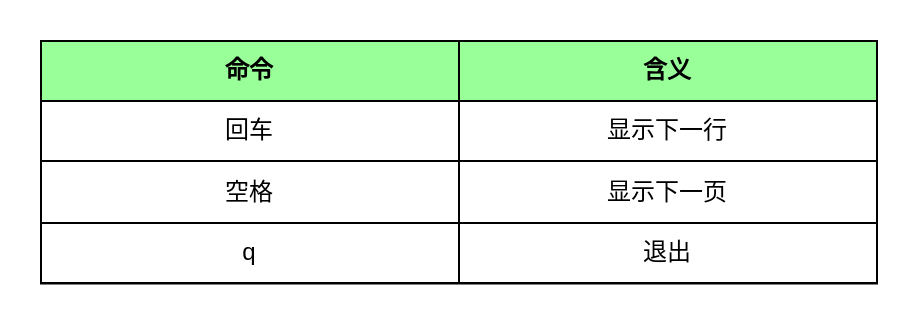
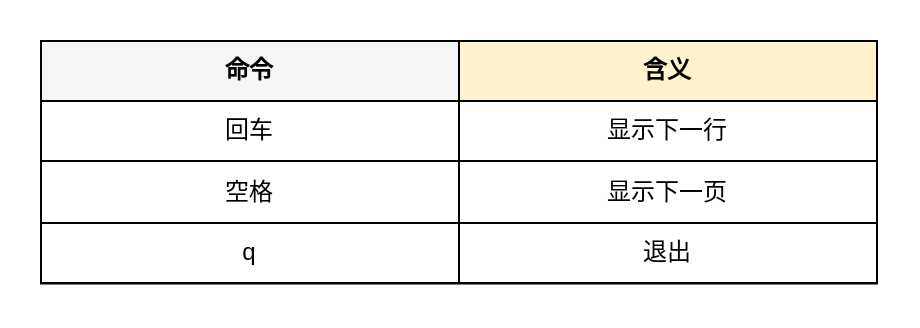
- <mxCell id="4" value="命令" style="connectable=0;recursiveResize=0;strokeColor=inherit;fillColor=#99FF99;align=center;whiteSpace=wrap;html=1;fontStyle=1" vertex="1" parent="3"><mxGeometry width="209" height="30" as="geometry"><mxRectangle width="209" height="30" as="alternateBounds" /></mxGeometry></mxCell>
+ <mxCell id="4" value="命令" style="connectable=0;recursiveResize=0;strokeColor=inherit;fillColor=#f5f5f5;align=center;whiteSpace=wrap;html=1;fontStyle=1;" vertex="1" parent="3"><mxGeometry width="209" height="30" as="geometry"><mxRectangle width="209" height="30" as="alternateBounds" /></mxGeometry></mxCell>
- <mxCell id="5" value="含义" style="connectable=0;recursiveResize=0;strokeColor=inherit;fillColor=#99FF99;align=center;whiteSpace=wrap;html=1;fontStyle=1" vertex="1" parent="3"><mxGeometry x="209" width="209" height="30" as="geometry"><mxRectangle width="209" height="30" as="alternateBounds" /></mxGeometry></mxCell>
+ <mxCell id="5" value="含义" style="connectable=0;recursiveResize=0;strokeColor=inherit;fillColor=#fff2cc;align=center;whiteSpace=wrap;html=1;fontStyle=1;" vertex="1" parent="3"><mxGeometry x="209" width="209" height="30" as="geometry"><mxRectangle width="209" height="30" as="alternateBounds" /></mxGeometry></mxCell>
